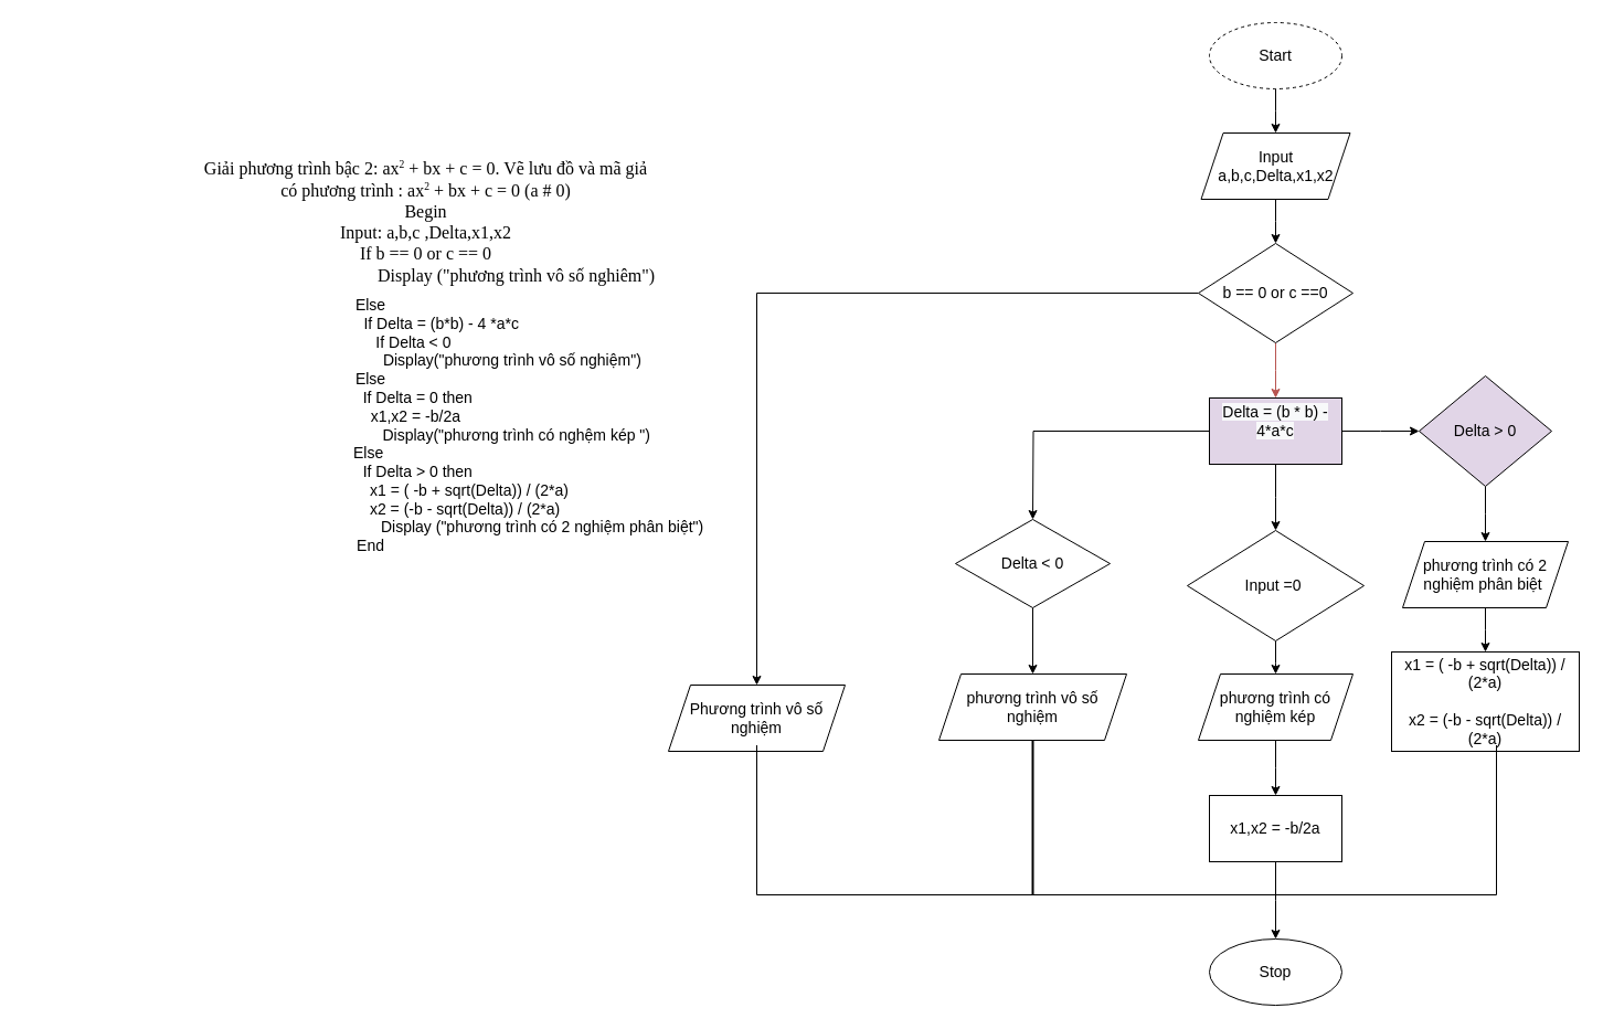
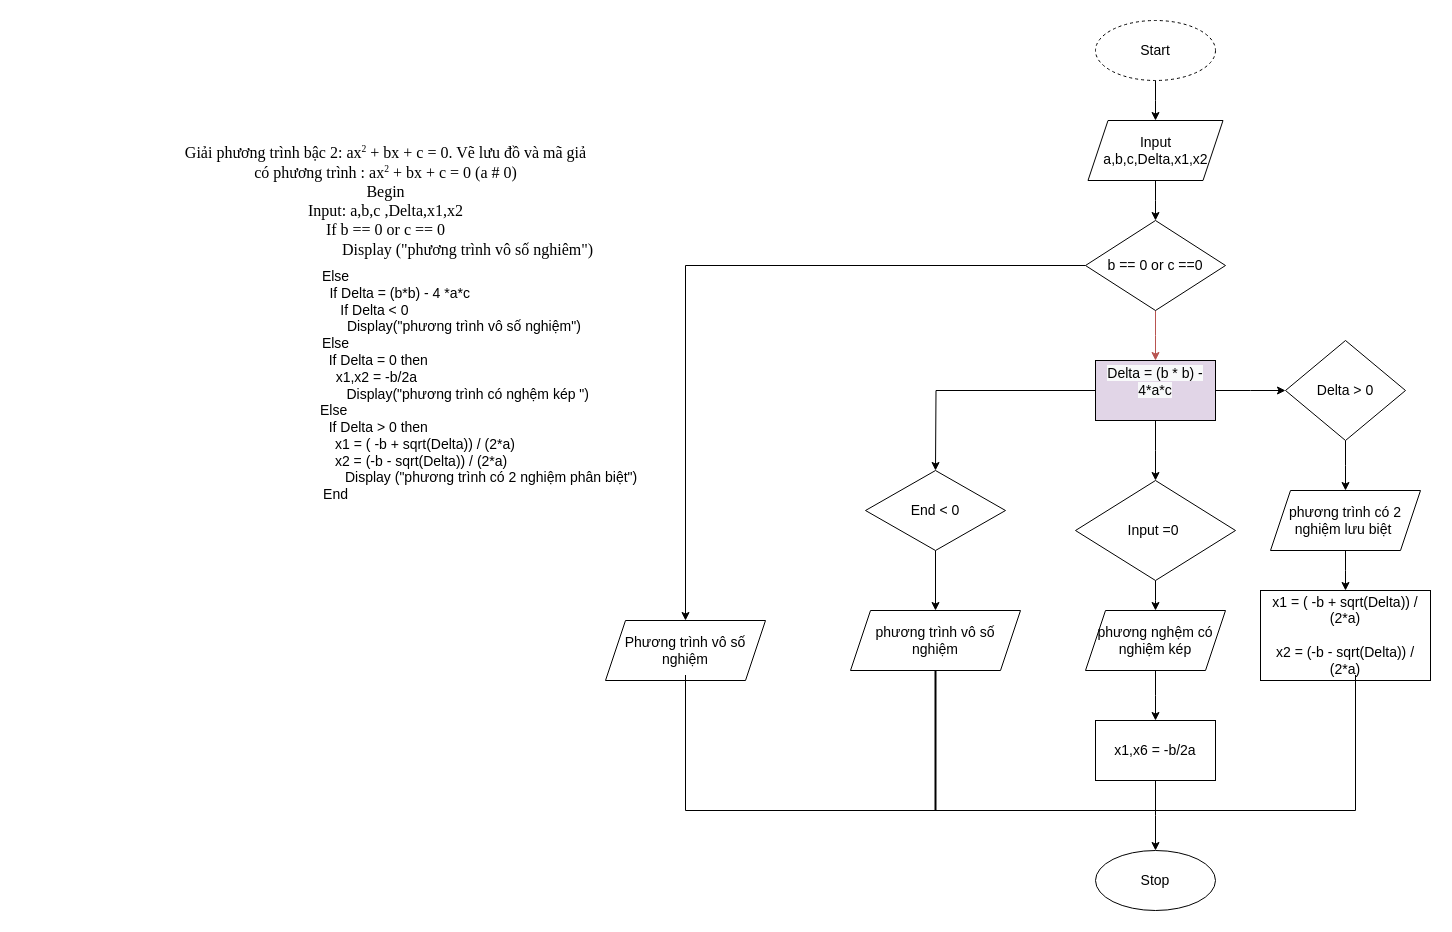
- <mxCell id="17" value="Delta &amp;gt; 0" style="rhombus;whiteSpace=wrap;html=1;fontSize=14;fillColor=#e1d5e7;" vertex="1" parent="1"><mxGeometry x="1285" y="340" width="120" height="100" as="geometry" /></mxCell>
+ <mxCell id="17" value="Delta &amp;gt; 0" style="rhombus;whiteSpace=wrap;html=1;fontSize=14;" vertex="1" parent="1"><mxGeometry x="1285" y="340" width="120" height="100" as="geometry" /></mxCell>
- <mxCell id="19" value="Delta &amp;lt; 0" style="rhombus;whiteSpace=wrap;html=1;fontSize=14;" vertex="1" parent="1"><mxGeometry x="865" y="470" width="140" height="80" as="geometry" /></mxCell>
+ <mxCell id="19" value="End &amp;lt; 0" style="rhombus;whiteSpace=wrap;html=1;fontSize=14;" vertex="1" parent="1"><mxGeometry x="865" y="470" width="140" height="80" as="geometry" /></mxCell>
- <mxCell id="28" value="phương trình có 2 nghiệm phân biệt&amp;nbsp;" style="shape=parallelogram;perimeter=parallelogramPerimeter;whiteSpace=wrap;html=1;fixedSize=1;fontSize=14;" vertex="1" parent="1"><mxGeometry x="1270" y="490" width="150" height="60" as="geometry" /></mxCell>
+ <mxCell id="28" value="phương trình có 2 nghiệm lưu biệt&amp;nbsp;" style="shape=parallelogram;perimeter=parallelogramPerimeter;whiteSpace=wrap;html=1;fixedSize=1;fontSize=14;" vertex="1" parent="1"><mxGeometry x="1270" y="490" width="150" height="60" as="geometry" /></mxCell>
- <mxCell id="24" value="phương trình có nghiệm kép" style="shape=parallelogram;perimeter=parallelogramPerimeter;whiteSpace=wrap;html=1;fixedSize=1;fontSize=14;" vertex="1" parent="1"><mxGeometry x="1085" y="610" width="140" height="60" as="geometry" /></mxCell>
+ <mxCell id="24" value="phương nghệm có nghiệm kép" style="shape=parallelogram;perimeter=parallelogramPerimeter;whiteSpace=wrap;html=1;fixedSize=1;fontSize=14;" vertex="1" parent="1"><mxGeometry x="1085" y="610" width="140" height="60" as="geometry" /></mxCell>
- <mxCell id="26" value="x1,x2 = -b/2a" style="whiteSpace=wrap;html=1;fontSize=14;" vertex="1" parent="1"><mxGeometry x="1095" y="720" width="120" height="60" as="geometry" /></mxCell>
+ <mxCell id="26" value="x1,x6 = -b/2a" style="whiteSpace=wrap;html=1;fontSize=14;" vertex="1" parent="1"><mxGeometry x="1095" y="720" width="120" height="60" as="geometry" /></mxCell>
